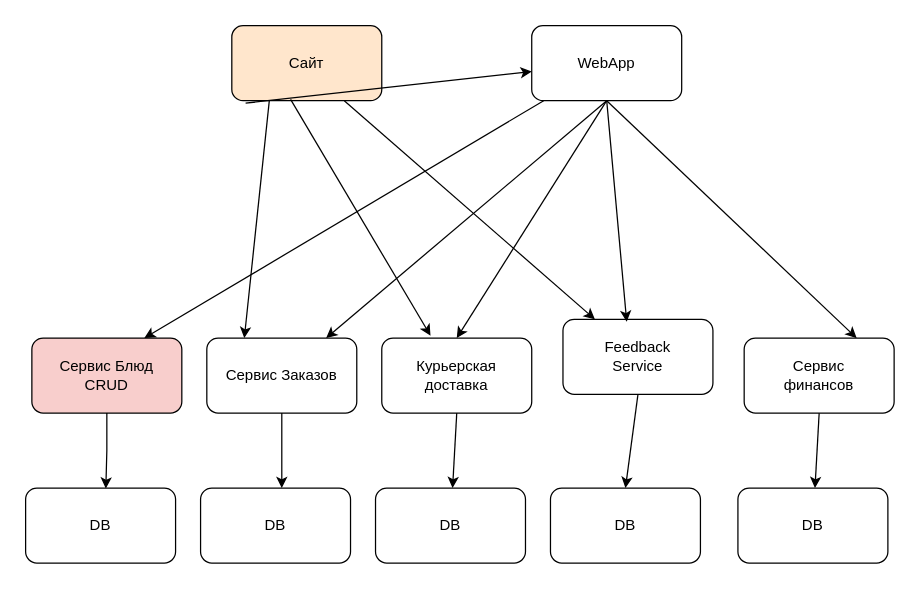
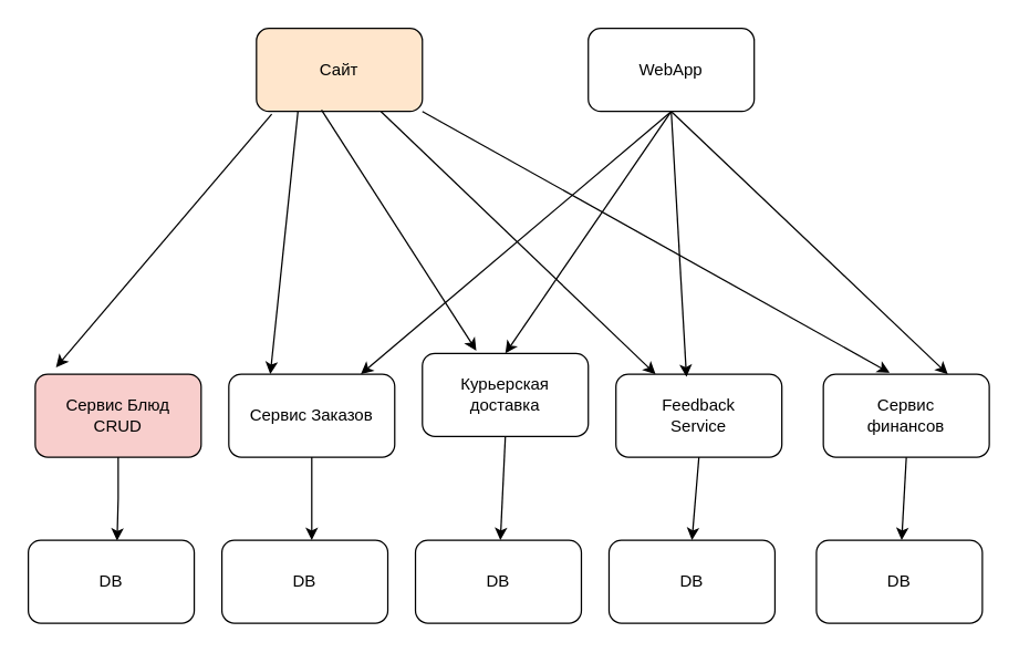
- <mxCell id="10" value="" style="endArrow=classic;html=1;rounded=0;exitX=0.092;exitY=1.033;exitDx=0;exitDy=0;exitPerimeter=0;" edge="1" parent="1" source="3" target="2"><mxGeometry width="50" height="50" relative="1" as="geometry"><mxPoint x="325" y="240" as="sourcePoint" /><mxPoint x="375" y="190" as="targetPoint" /></mxGeometry></mxCell>
+ <mxCell id="10" value="" style="endArrow=classic;html=1;rounded=0;exitX=0.092;exitY=1.033;exitDx=0;exitDy=0;exitPerimeter=0;entryX=0.125;entryY=-0.083;entryDx=0;entryDy=0;entryPerimeter=0;" edge="1" parent="1" source="3" target="5"><mxGeometry width="50" height="50" relative="1" as="geometry"><mxPoint x="325" y="240" as="sourcePoint" /><mxPoint x="375" y="190" as="targetPoint" /></mxGeometry></mxCell>
- <mxCell id="11" value="" style="endArrow=classic;html=1;rounded=0;entryX=0.75;entryY=0;entryDx=0;entryDy=0;" edge="1" parent="1" source="2" target="5"><mxGeometry width="50" height="50" relative="1" as="geometry"><mxPoint x="325" y="240" as="sourcePoint" /><mxPoint x="375" y="190" as="targetPoint" /></mxGeometry></mxCell>
+ <mxCell id="15" value="" style="endArrow=classic;html=1;rounded=0;exitX=1;exitY=1;exitDx=0;exitDy=0;entryX=0.4;entryY=-0.017;entryDx=0;entryDy=0;entryPerimeter=0;" edge="1" parent="1" source="3" target="9"><mxGeometry width="50" height="50" relative="1" as="geometry"><mxPoint x="285" y="90" as="sourcePoint" /><mxPoint x="483.636" y="280" as="targetPoint" /></mxGeometry></mxCell>
- <mxCell id="8" value="&lt;div&gt;Feedback&lt;/div&gt;&lt;div&gt;Service&lt;br&gt;&lt;/div&gt;" style="rounded=1;whiteSpace=wrap;html=1;" vertex="1" parent="1"><mxGeometry x="450" y="255" width="120" height="60" as="geometry" /></mxCell>
+ <mxCell id="8" value="&lt;div&gt;Feedback&lt;/div&gt;&lt;div&gt;Service&lt;br&gt;&lt;/div&gt;" style="rounded=1;whiteSpace=wrap;html=1;" vertex="1" parent="1"><mxGeometry x="445" y="270" width="120" height="60" as="geometry" /></mxCell>
- <mxCell id="7" value="&lt;div&gt;Курьерская&lt;/div&gt;&lt;div&gt;доставка&lt;br&gt;&lt;/div&gt;" style="rounded=1;whiteSpace=wrap;html=1;" vertex="1" parent="1"><mxGeometry x="305" y="270" width="120" height="60" as="geometry" /></mxCell>
+ <mxCell id="7" value="&lt;div&gt;Курьерская&lt;/div&gt;&lt;div&gt;доставка&lt;br&gt;&lt;/div&gt;" style="rounded=1;whiteSpace=wrap;html=1;" vertex="1" parent="1"><mxGeometry x="305" y="255" width="120" height="60" as="geometry" /></mxCell>
